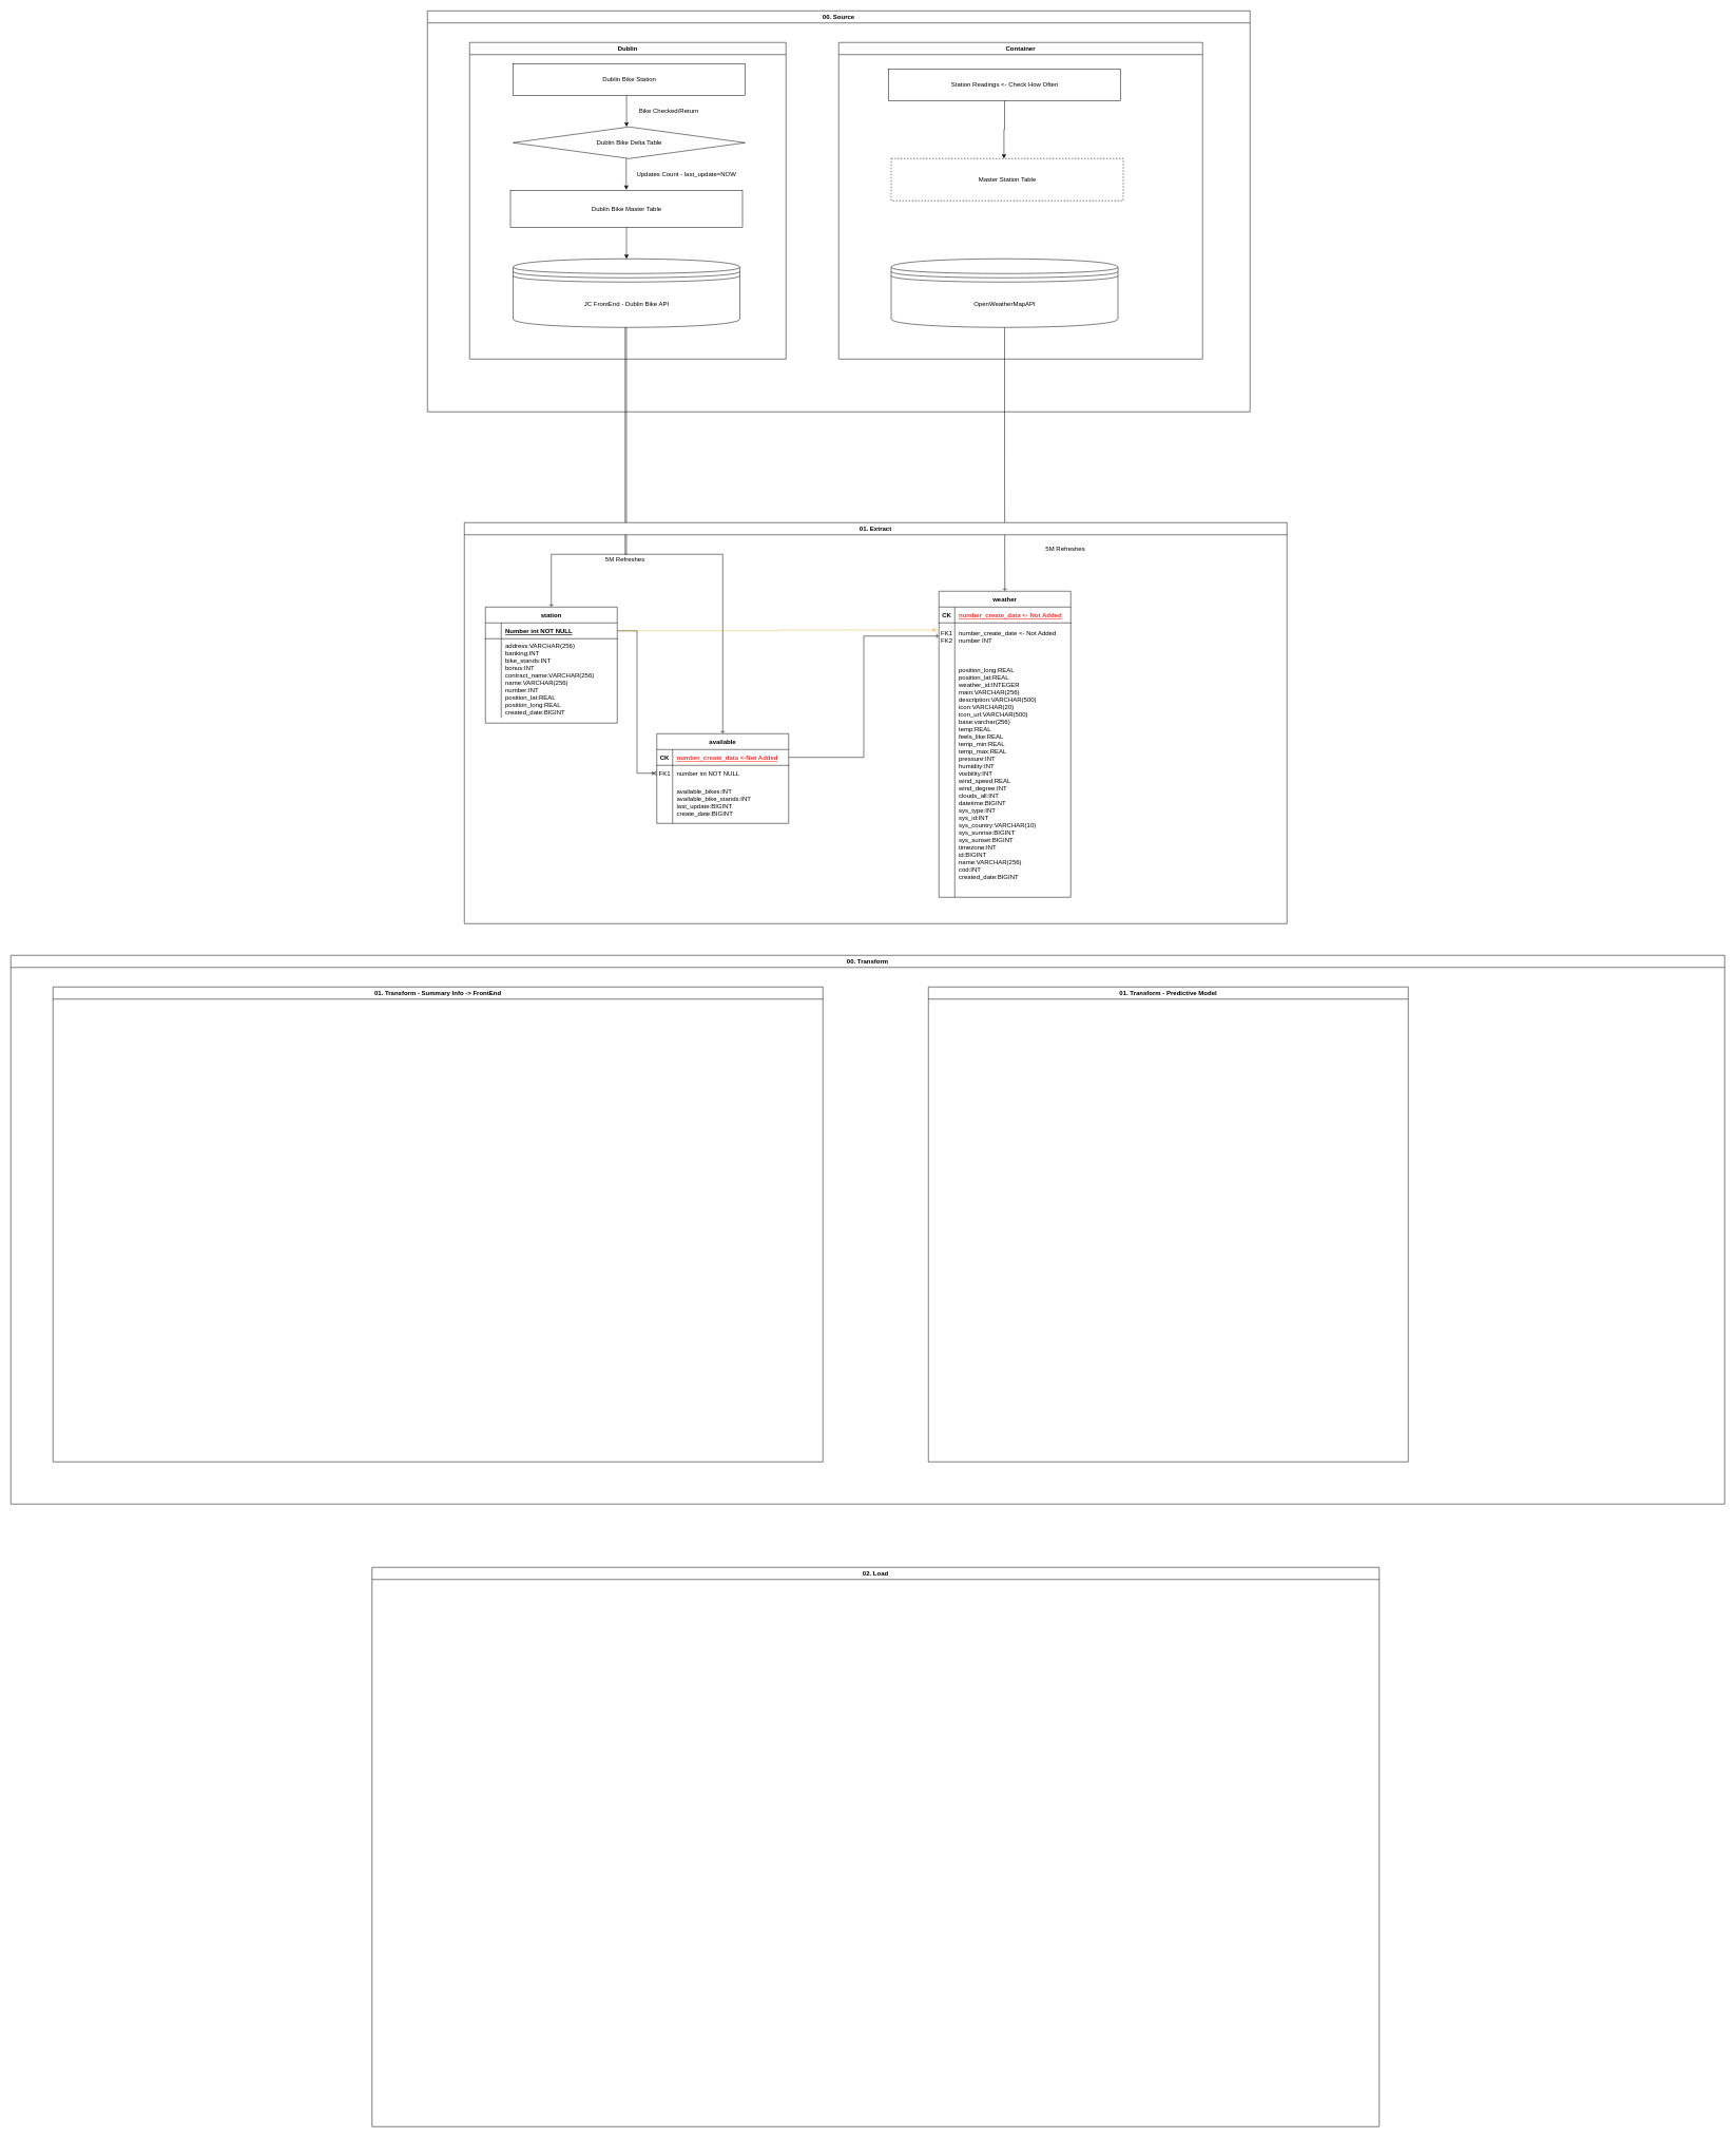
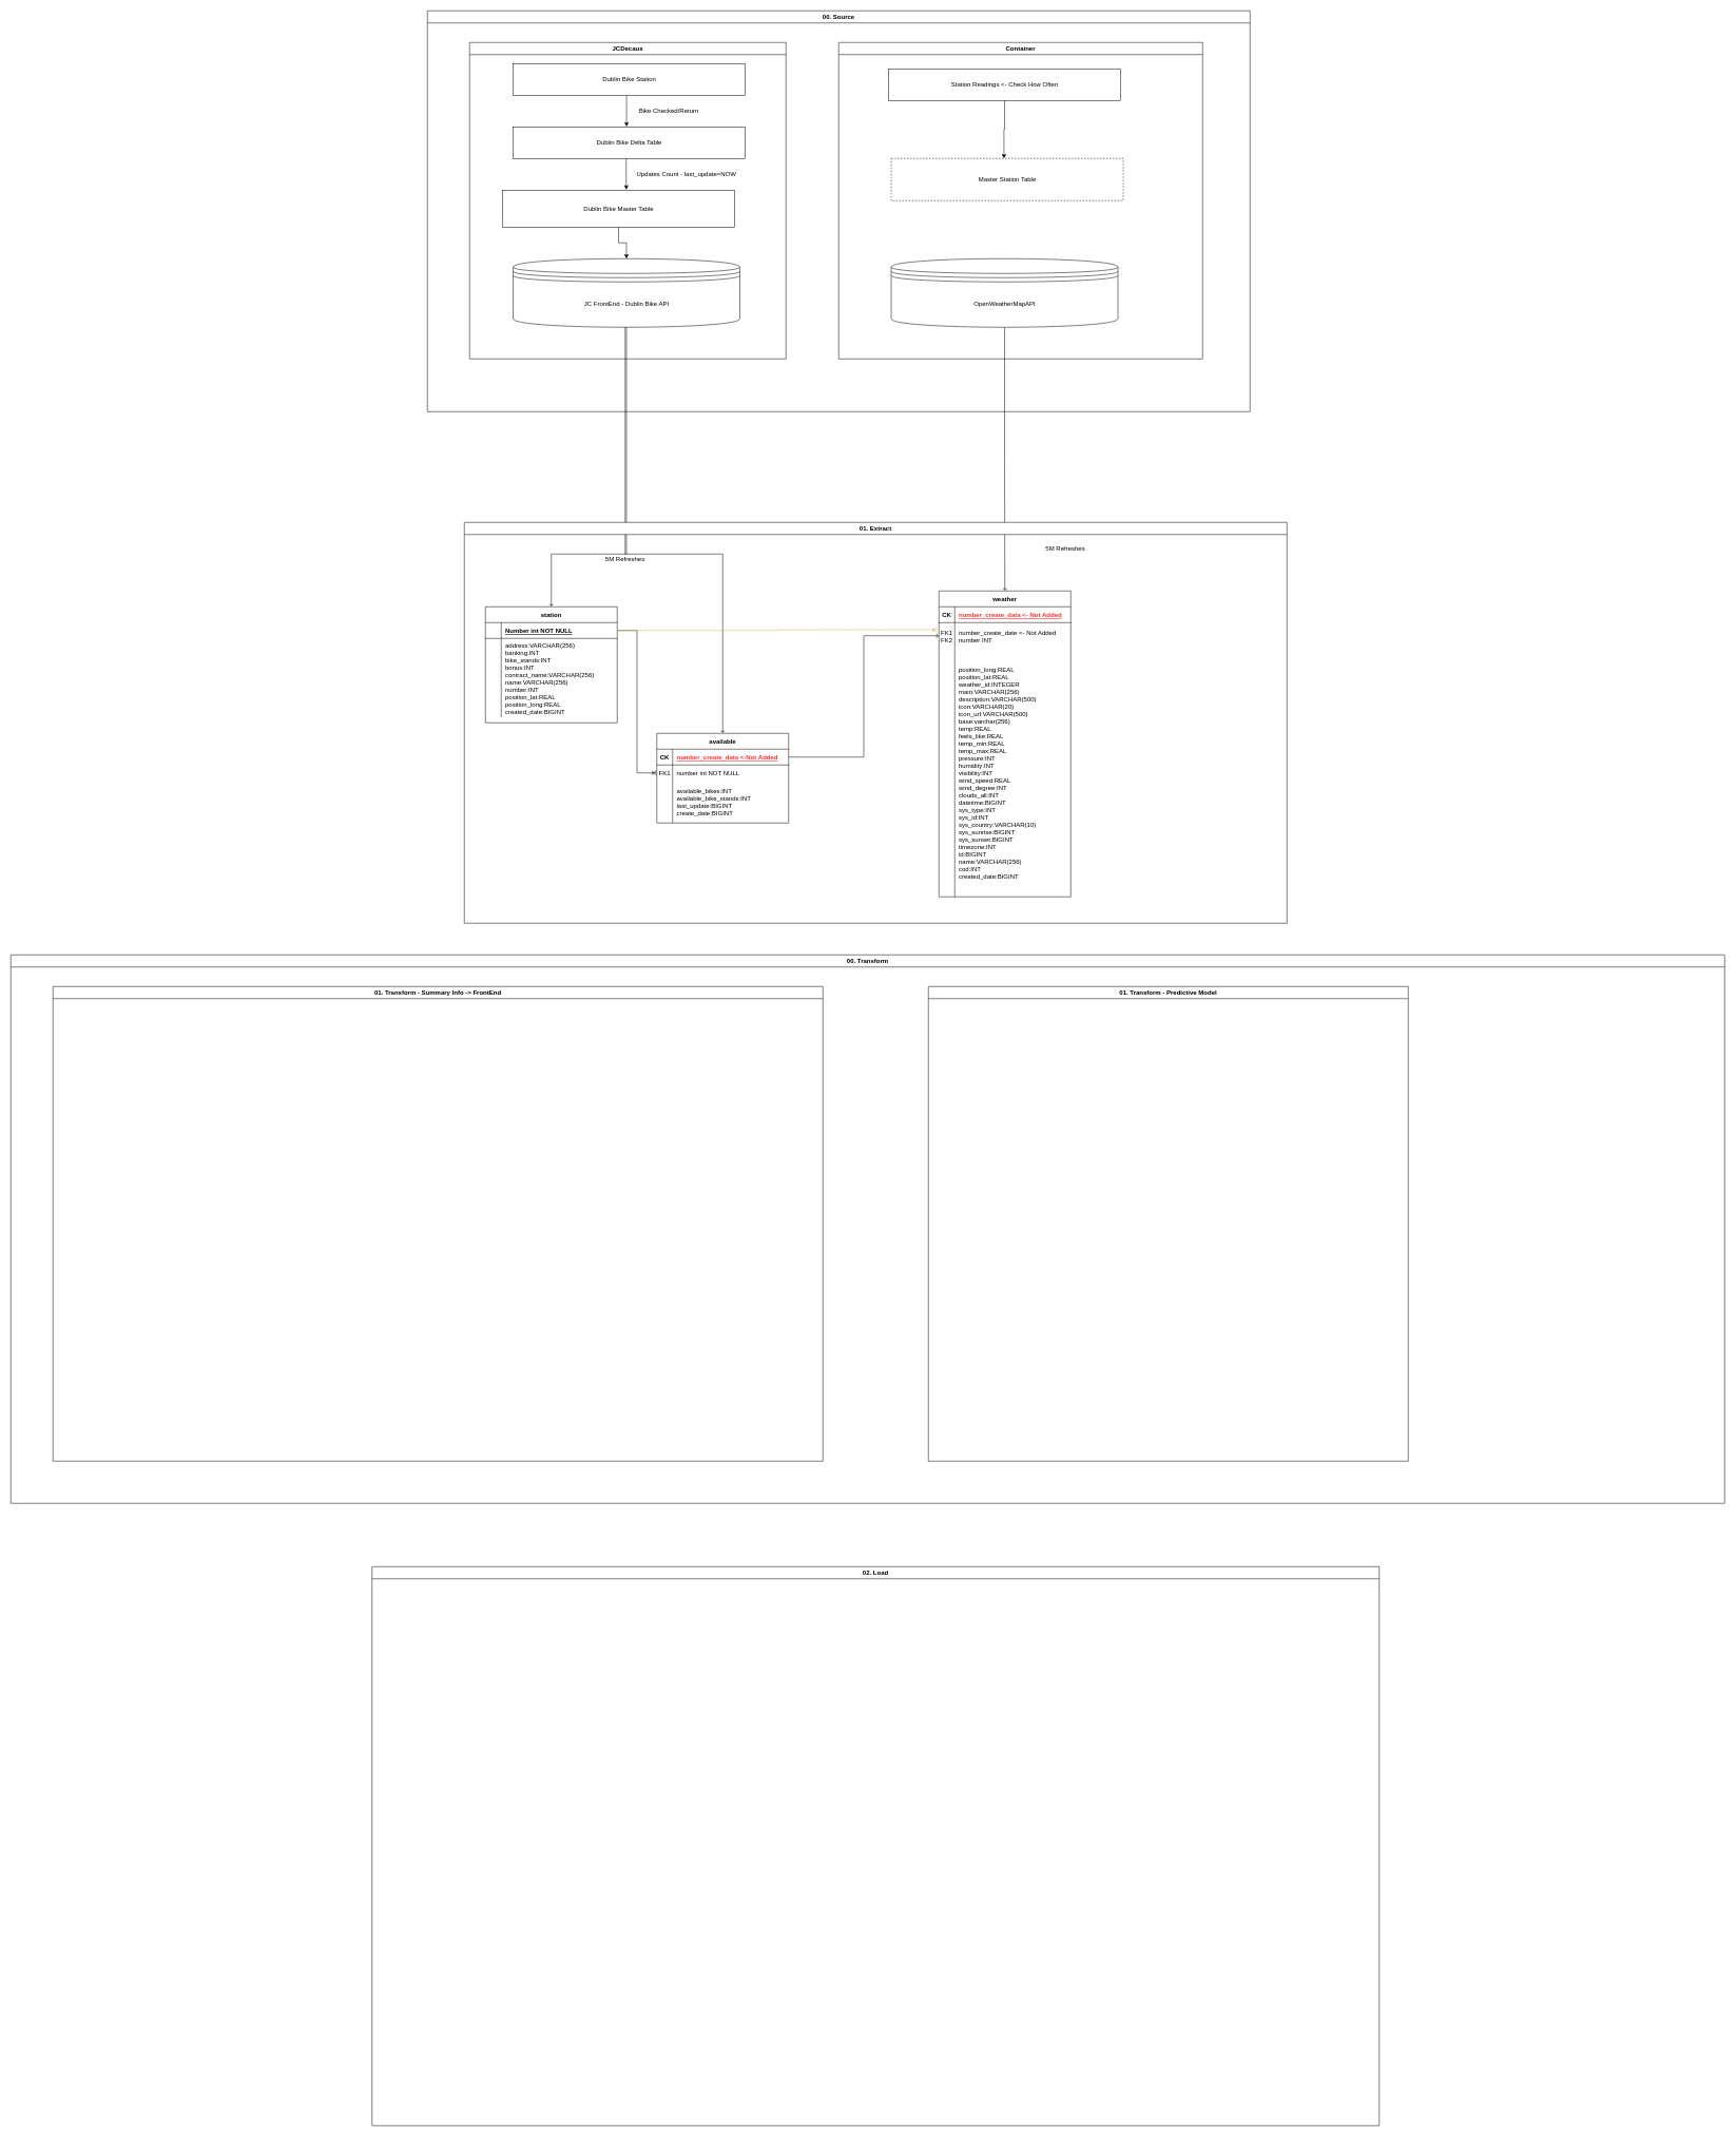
- <mxCell id="42" value="Dublin" style="swimlane;fontSize=12;fontColor=#000000;" vertex="1" parent="41"><mxGeometry x="80" y="60" width="600" height="600" as="geometry" /></mxCell>
+ <mxCell id="42" value="JCDecaux" style="swimlane;fontSize=12;fontColor=#000000;" vertex="1" parent="41"><mxGeometry x="80" y="60" width="600" height="600" as="geometry" /></mxCell>
- <mxCell id="46" value="&lt;font color=&quot;#000000&quot;&gt;Dublin Bike Delta Table&lt;/font&gt;" style="rhombus;whiteSpace=wrap;html=1;fontSize=12;fontColor=#FF3333;" vertex="1" parent="42"><mxGeometry x="82.5" y="160" width="440" height="60" as="geometry" /></mxCell>
+ <mxCell id="46" value="&lt;font color=&quot;#000000&quot;&gt;Dublin Bike Delta Table&lt;/font&gt;" style="rounded=0;whiteSpace=wrap;html=1;fontSize=12;fontColor=#FF3333;" vertex="1" parent="42"><mxGeometry x="82.5" y="160" width="440" height="60" as="geometry" /></mxCell>
- <mxCell id="49" value="&lt;font color=&quot;#000000&quot;&gt;Dublin Bike Master Table&lt;/font&gt;" style="rounded=0;whiteSpace=wrap;html=1;fontSize=12;fontColor=#FF3333;" vertex="1" parent="42"><mxGeometry x="77.5" y="280" width="440" height="70" as="geometry" /></mxCell>
+ <mxCell id="49" value="&lt;font color=&quot;#000000&quot;&gt;Dublin Bike Master Table&lt;/font&gt;" style="rounded=0;whiteSpace=wrap;html=1;fontSize=12;fontColor=#FF3333;" vertex="1" parent="42"><mxGeometry x="62.5" y="280" width="440" height="70" as="geometry" /></mxCell>
